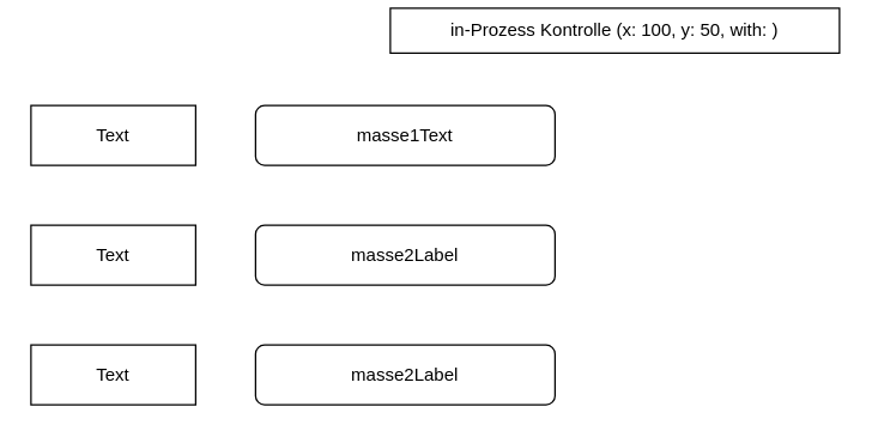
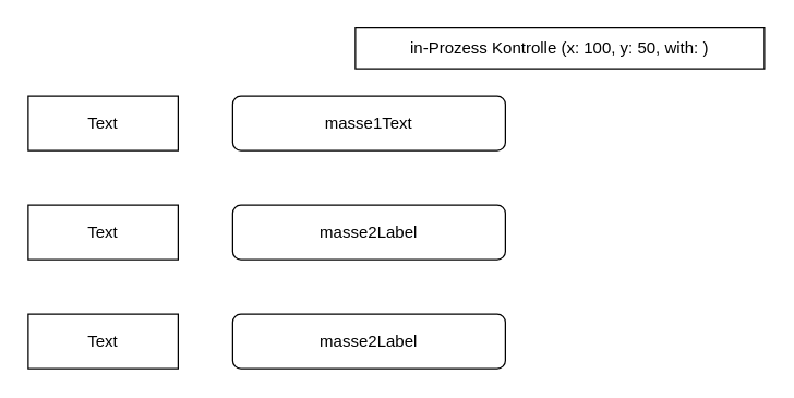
- <mxCell id="6" value="in-Prozess Kontrolle (x: 100, y: 50, with: )" style="text;html=1;strokeColor=#000000;fillColor=none;align=center;verticalAlign=middle;whiteSpace=wrap;rounded=0;shadow=0;" vertex="1" parent="1"><mxGeometry x="260" y="5" width="300" height="30" as="geometry" /></mxCell>
+ <mxCell id="6" value="in-Prozess Kontrolle (x: 100, y: 50, with: )" style="text;html=1;strokeColor=#000000;fillColor=none;align=center;verticalAlign=middle;whiteSpace=wrap;rounded=0;shadow=0;" vertex="1" parent="1"><mxGeometry x="260" y="20" width="300" height="30" as="geometry" /></mxCell>
